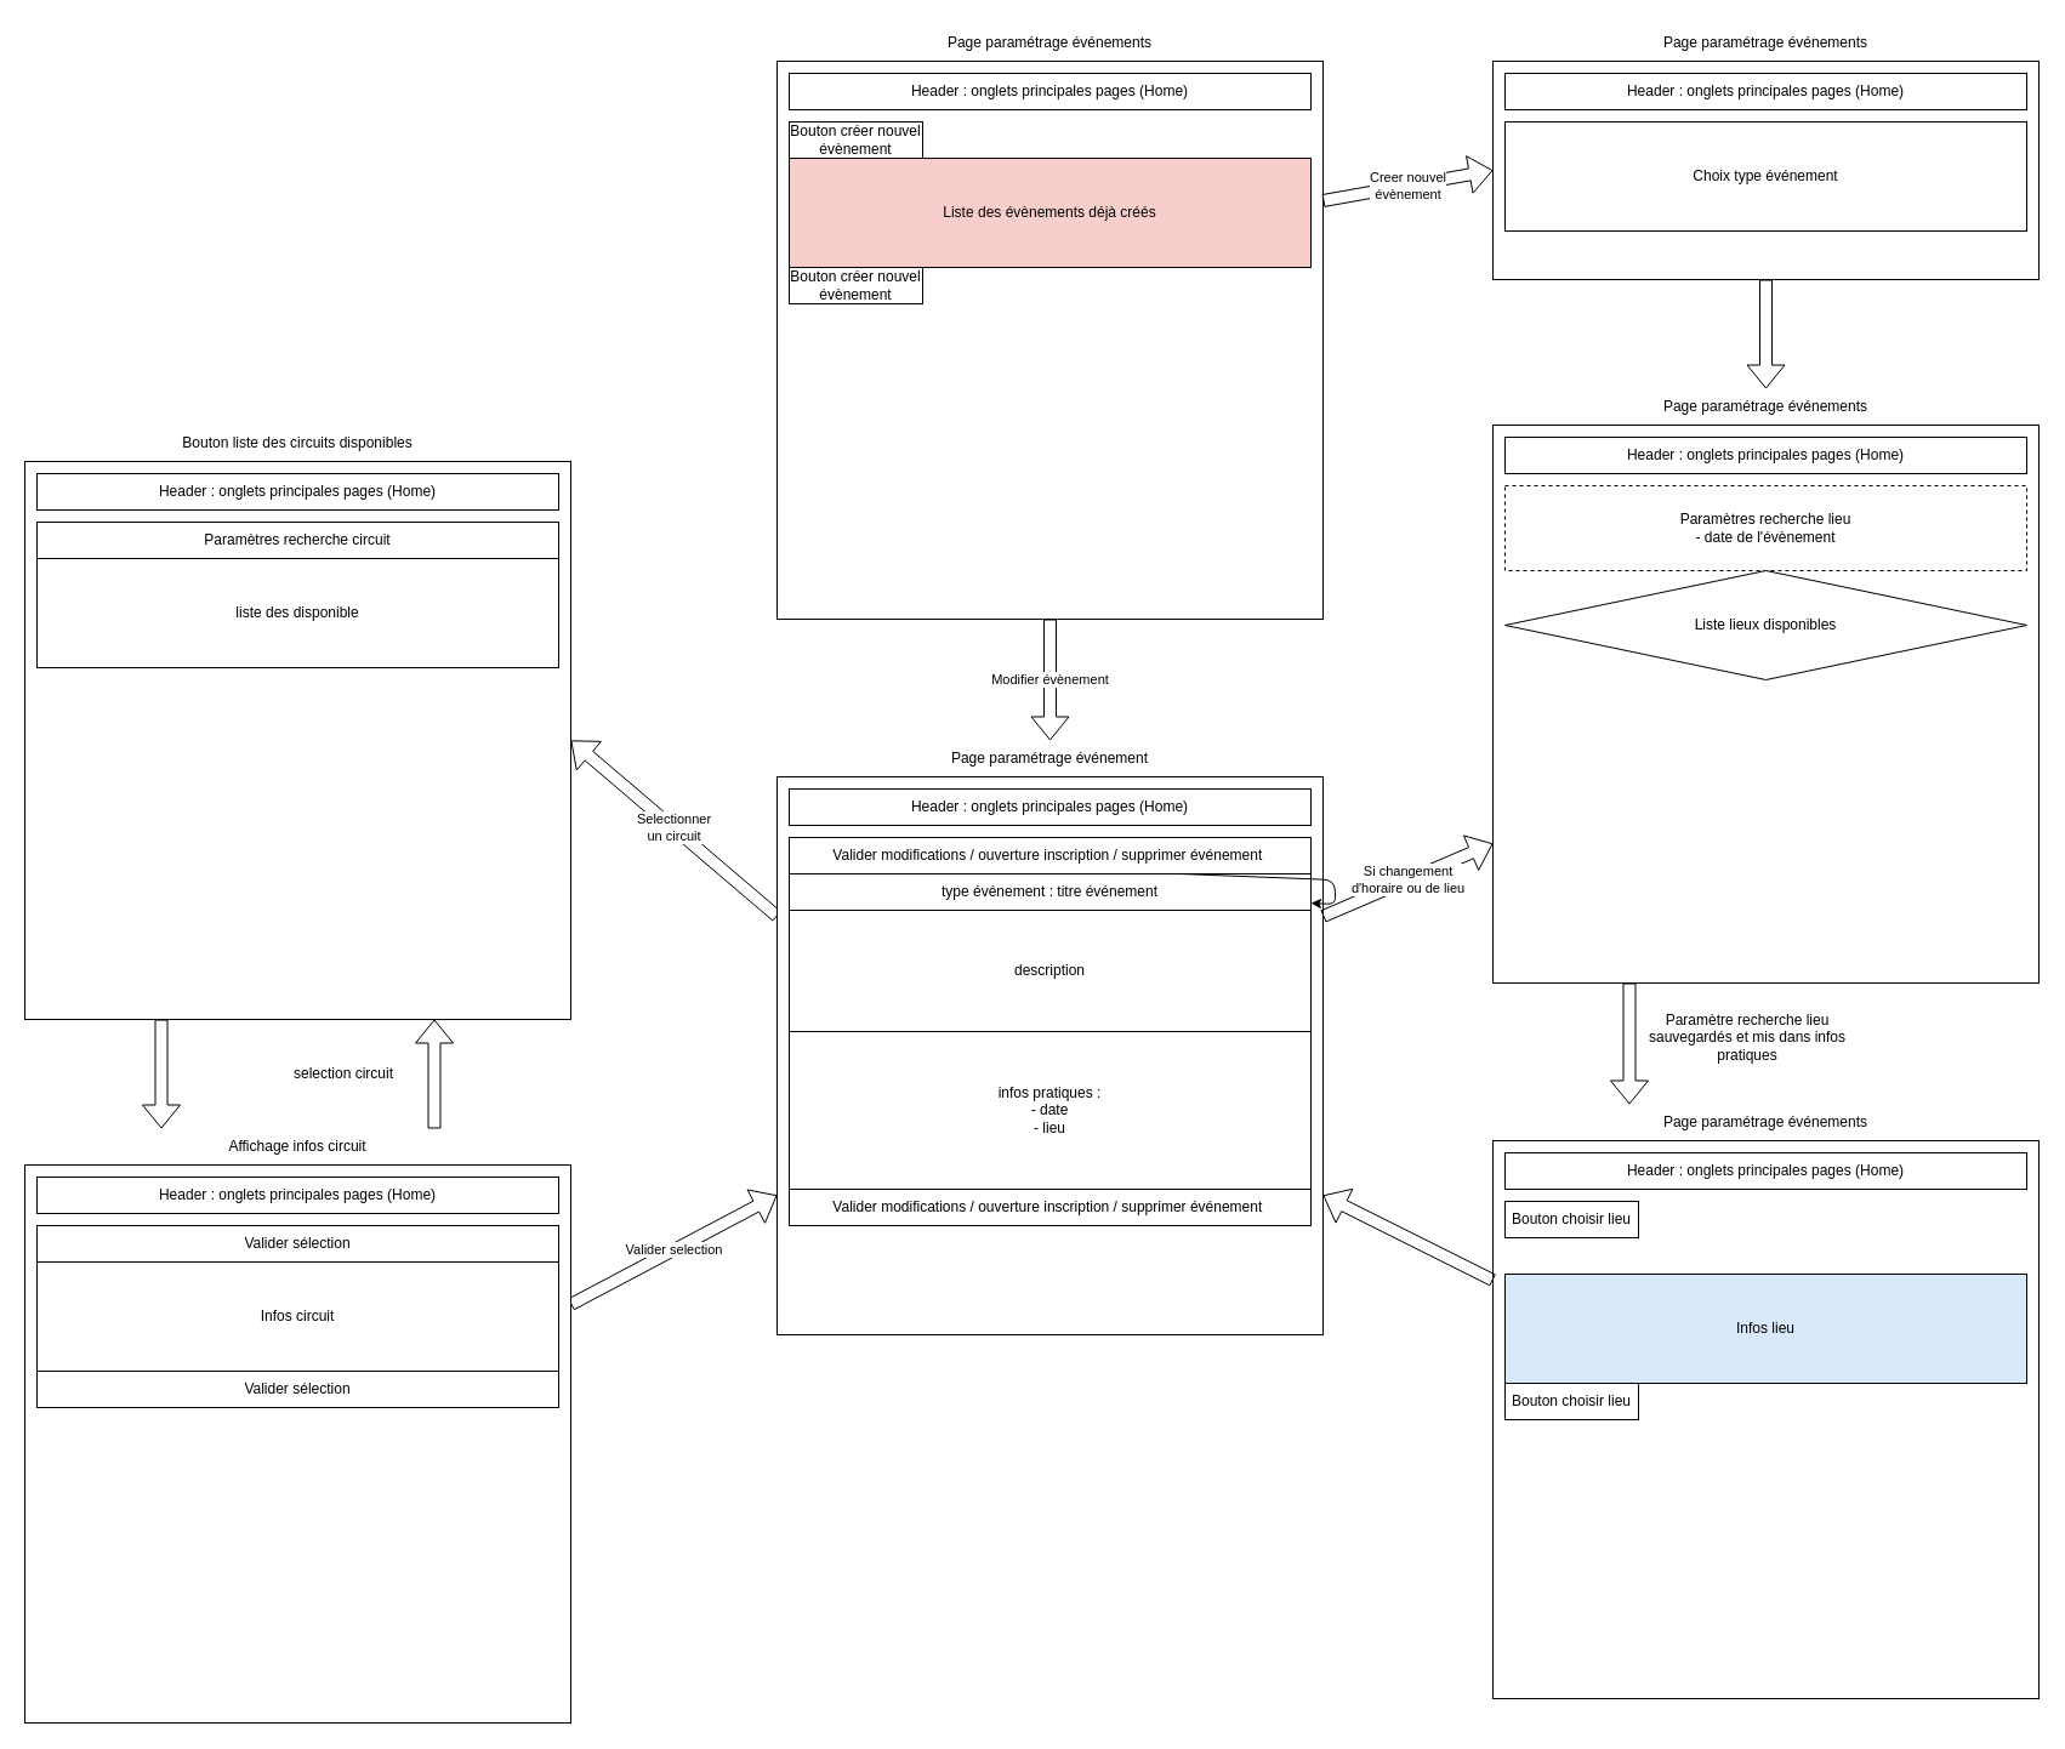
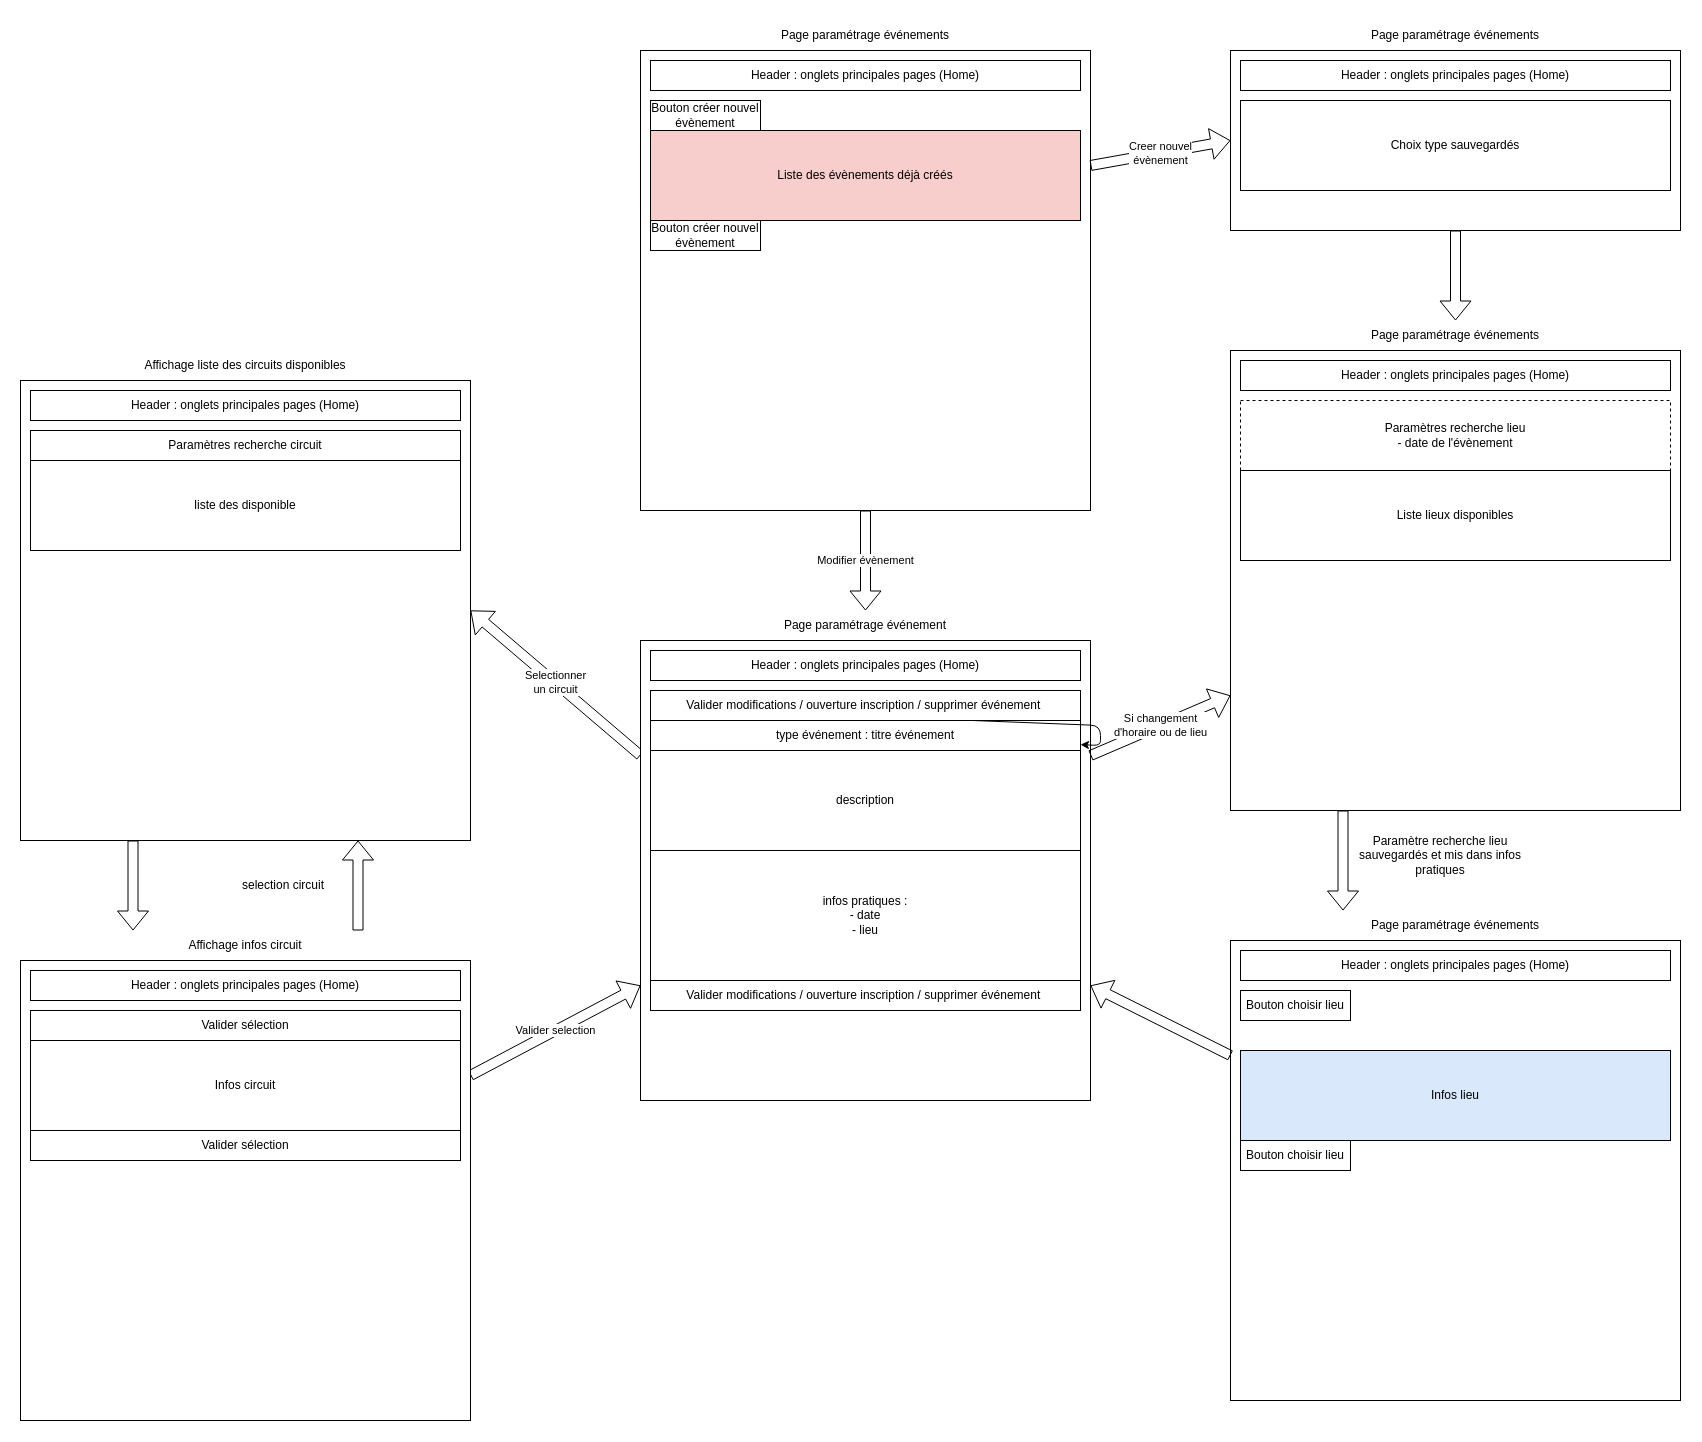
- <mxCell id="20" value="Choix type événement" style="rounded=0;whiteSpace=wrap;html=1;" parent="1" vertex="1"><mxGeometry x="1240" y="100" width="430" height="90" as="geometry" /></mxCell>
+ <mxCell id="20" value="Choix type sauvegardés" style="rounded=0;whiteSpace=wrap;html=1;" parent="1" vertex="1"><mxGeometry x="1240" y="100" width="430" height="90" as="geometry" /></mxCell>
- <mxCell id="37" value="Bouton liste des circuits disponibles" style="text;html=1;strokeColor=none;fillColor=none;align=center;verticalAlign=middle;whiteSpace=wrap;rounded=0;" parent="1" vertex="1"><mxGeometry x="20" y="350" width="450" height="30" as="geometry" /></mxCell>
+ <mxCell id="37" value="Affichage liste des circuits disponibles" style="text;html=1;strokeColor=none;fillColor=none;align=center;verticalAlign=middle;whiteSpace=wrap;rounded=0;" parent="1" vertex="1"><mxGeometry x="20" y="350" width="450" height="30" as="geometry" /></mxCell>
- <mxCell id="26" value="Liste lieux disponibles" style="rhombus;whiteSpace=wrap;html=1;" parent="1" vertex="1"><mxGeometry x="1240" y="470" width="430" height="90" as="geometry" /></mxCell>
+ <mxCell id="26" value="Liste lieux disponibles" style="rounded=0;whiteSpace=wrap;html=1;" parent="1" vertex="1"><mxGeometry x="1240" y="470" width="430" height="90" as="geometry" /></mxCell>
